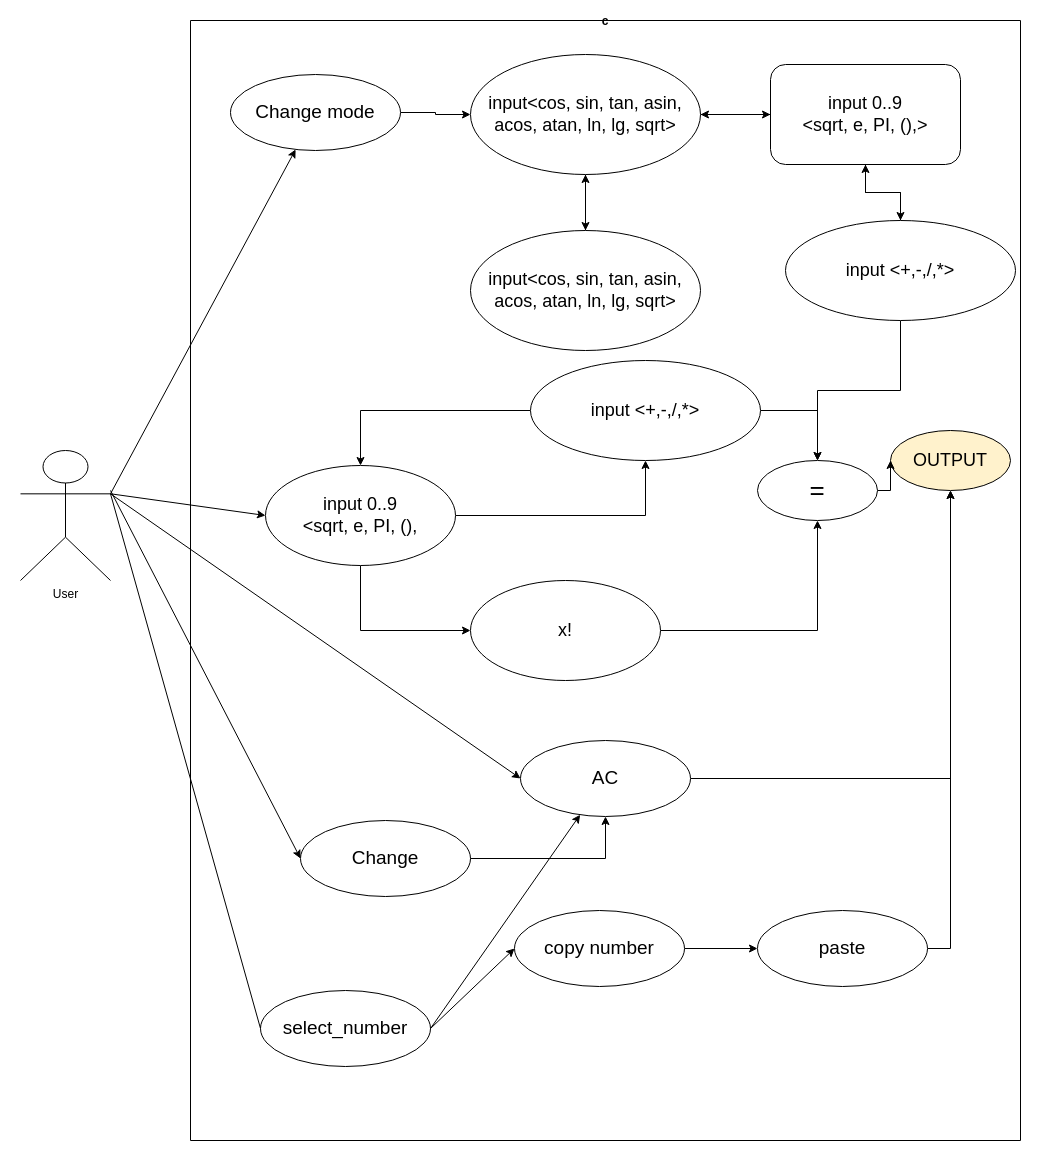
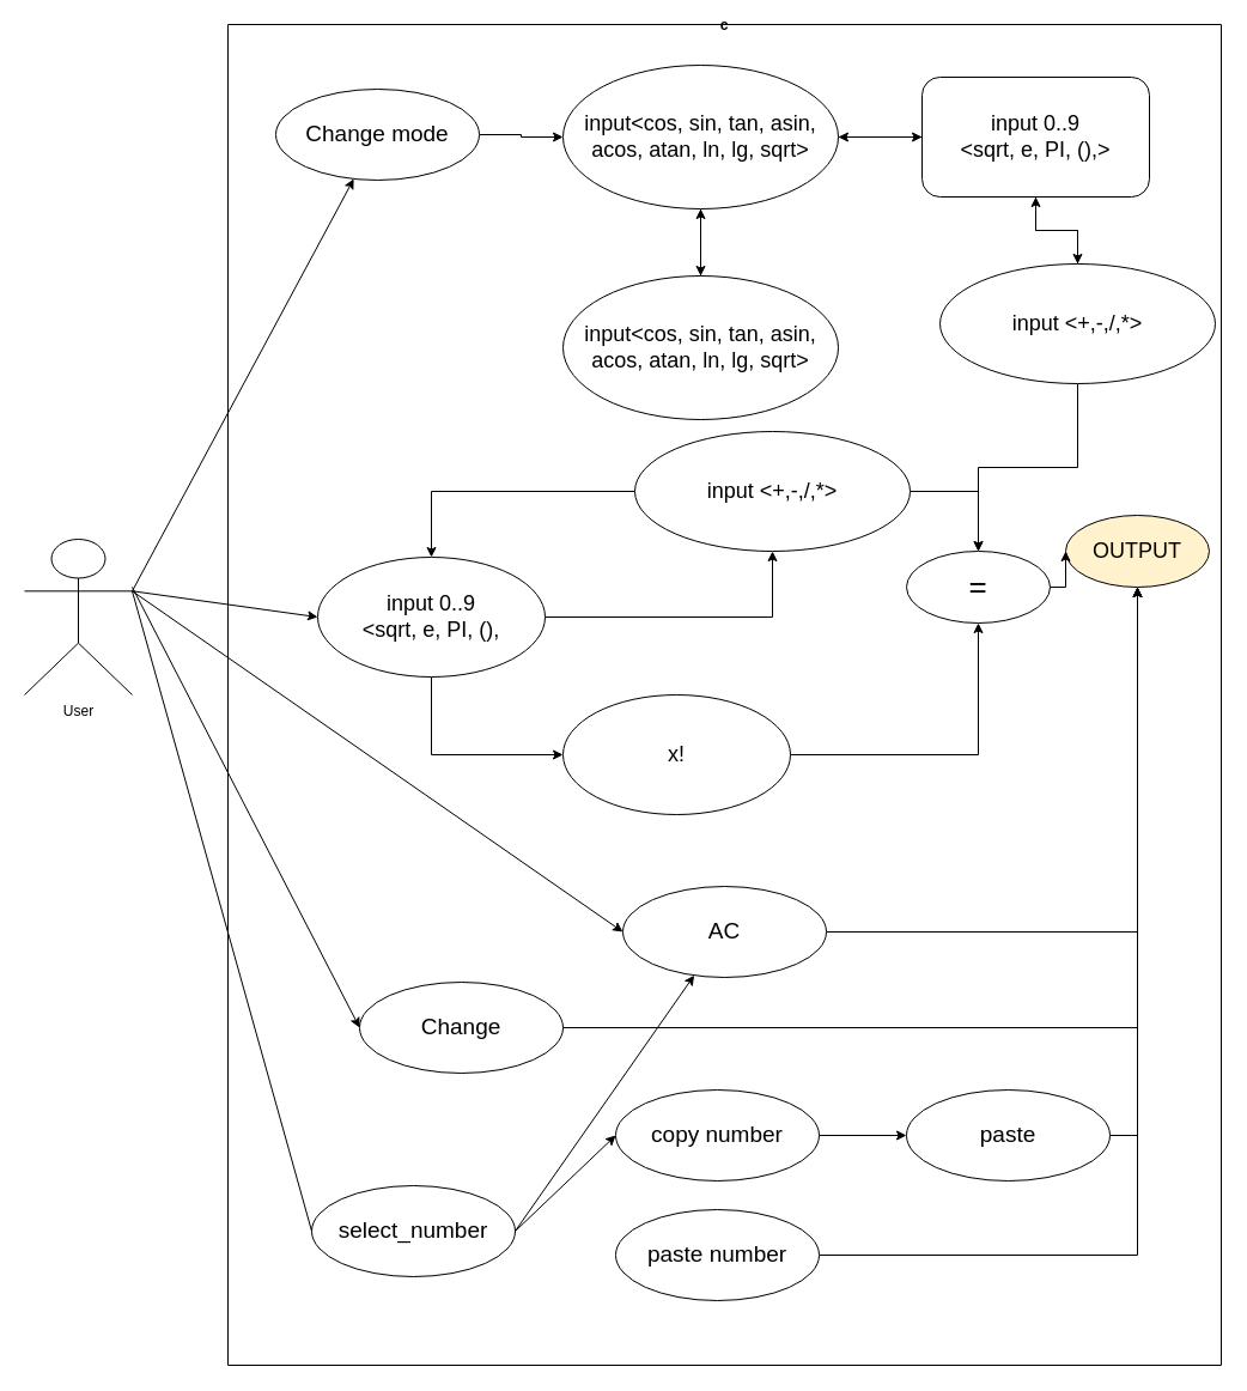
- <mxCell id="38" style="edgeStyle=orthogonalEdgeStyle;rounded=0;orthogonalLoop=1;jettySize=auto;html=1;" parent="3" source="24" target="23" edge="1"><mxGeometry relative="1" as="geometry"><mxPoint x="710" y="760" as="targetPoint" /></mxGeometry></mxCell>
+ <mxCell id="38" style="edgeStyle=orthogonalEdgeStyle;rounded=0;orthogonalLoop=1;jettySize=auto;html=1;entryX=0.5;entryY=1;entryDx=0;entryDy=0;" parent="3" source="24" target="15" edge="1"><mxGeometry relative="1" as="geometry"><mxPoint x="710" y="760" as="targetPoint" /></mxGeometry></mxCell>
+ <mxCell id="33" value="&lt;span style=&quot;font-size: 19px;&quot;&gt;paste number&lt;/span&gt;" style="ellipse;whiteSpace=wrap;html=1;" parent="3" vertex="1"><mxGeometry x="324" y="990" width="170" height="76" as="geometry" /></mxCell>
+ <mxCell id="32" style="edgeStyle=orthogonalEdgeStyle;rounded=0;orthogonalLoop=1;jettySize=auto;html=1;exitX=1;exitY=0.5;exitDx=0;exitDy=0;entryX=0.5;entryY=1;entryDx=0;entryDy=0;fontSize=26;" parent="3" source="33" target="15" edge="1"><mxGeometry relative="1" as="geometry" /></mxCell>
